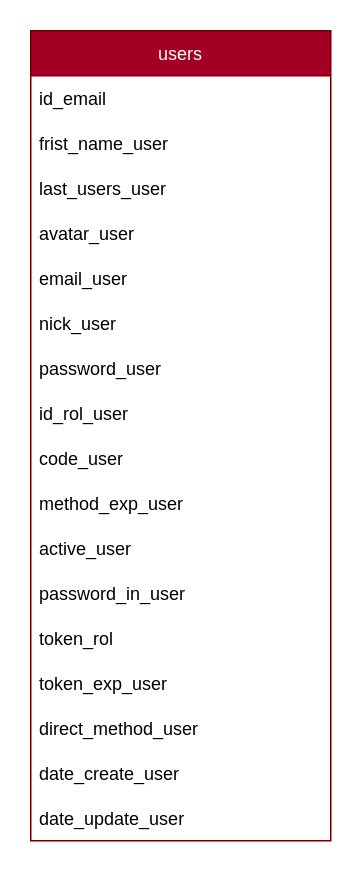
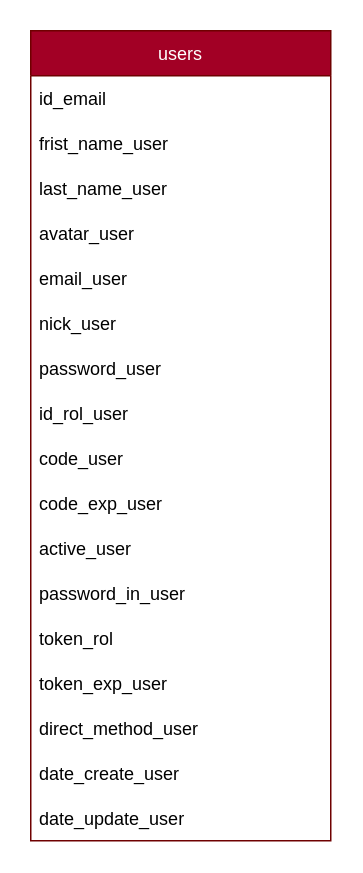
- <mxCell id="5" value="last_users_user" style="text;strokeColor=none;fillColor=none;align=left;verticalAlign=middle;spacingLeft=4;spacingRight=4;overflow=hidden;points=[[0,0.5],[1,0.5]];portConstraint=eastwest;rotatable=0;" parent="2" vertex="1"><mxGeometry y="90" width="200" height="30" as="geometry" /></mxCell>
+ <mxCell id="5" value="last_name_user" style="text;strokeColor=none;fillColor=none;align=left;verticalAlign=middle;spacingLeft=4;spacingRight=4;overflow=hidden;points=[[0,0.5],[1,0.5]];portConstraint=eastwest;rotatable=0;" parent="2" vertex="1"><mxGeometry y="90" width="200" height="30" as="geometry" /></mxCell>
- <mxCell id="12" value="method_exp_user" style="text;strokeColor=none;fillColor=none;align=left;verticalAlign=middle;spacingLeft=4;spacingRight=4;overflow=hidden;points=[[0,0.5],[1,0.5]];portConstraint=eastwest;rotatable=0;" parent="2" vertex="1"><mxGeometry y="300" width="200" height="30" as="geometry" /></mxCell>
+ <mxCell id="12" value="code_exp_user" style="text;strokeColor=none;fillColor=none;align=left;verticalAlign=middle;spacingLeft=4;spacingRight=4;overflow=hidden;points=[[0,0.5],[1,0.5]];portConstraint=eastwest;rotatable=0;" parent="2" vertex="1"><mxGeometry y="300" width="200" height="30" as="geometry" /></mxCell>
